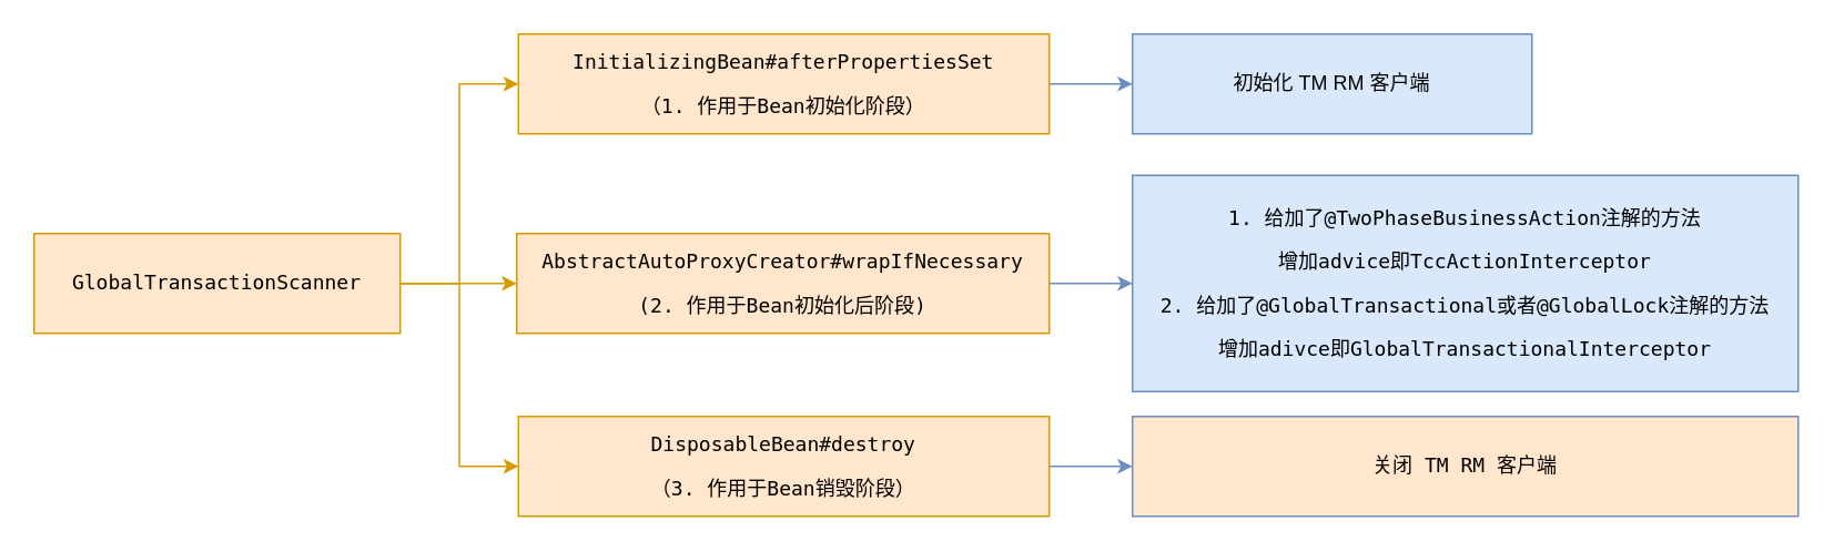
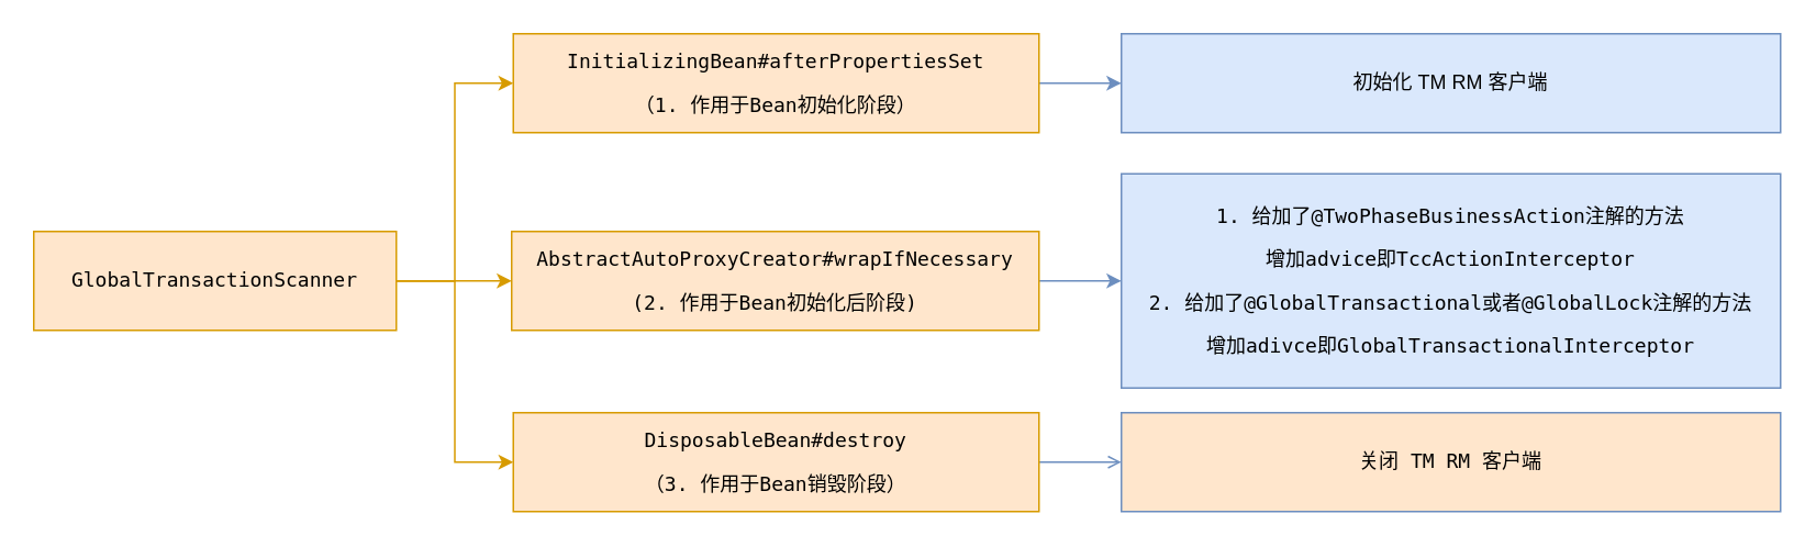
- <mxCell id="12" value="初始化 TM RM 客户端" style="rounded=0;whiteSpace=wrap;html=1;fillColor=#dae8fc;strokeColor=#6c8ebf;" parent="1" vertex="1"><mxGeometry x="680" y="20" width="240" height="60" as="geometry" /></mxCell>
+ <mxCell id="12" value="初始化 TM RM 客户端" style="rounded=0;whiteSpace=wrap;html=1;fillColor=#dae8fc;strokeColor=#6c8ebf;" parent="1" vertex="1"><mxGeometry x="680" y="20" width="400" height="60" as="geometry" /></mxCell>
- <mxCell id="10" style="edgeStyle=orthogonalEdgeStyle;rounded=0;orthogonalLoop=1;jettySize=auto;html=1;exitX=1;exitY=0.5;exitDx=0;exitDy=0;entryX=0;entryY=0.5;entryDx=0;entryDy=0;fillColor=#dae8fc;strokeColor=#6c8ebf;" parent="1" source="11" target="14" edge="1"><mxGeometry relative="1" as="geometry" /></mxCell>
+ <mxCell id="10" style="edgeStyle=orthogonalEdgeStyle;rounded=0;orthogonalLoop=1;jettySize=auto;html=1;exitX=1;exitY=0.5;exitDx=0;exitDy=0;entryX=0;entryY=0.5;entryDx=0;entryDy=0;fillColor=#dae8fc;strokeColor=#6c8ebf;endArrow=open;" parent="1" source="11" target="14" edge="1"><mxGeometry relative="1" as="geometry" /></mxCell>
